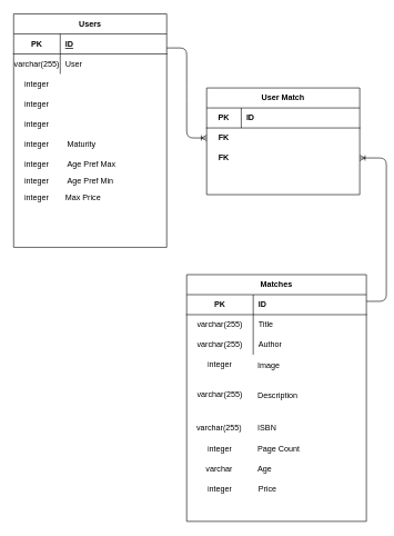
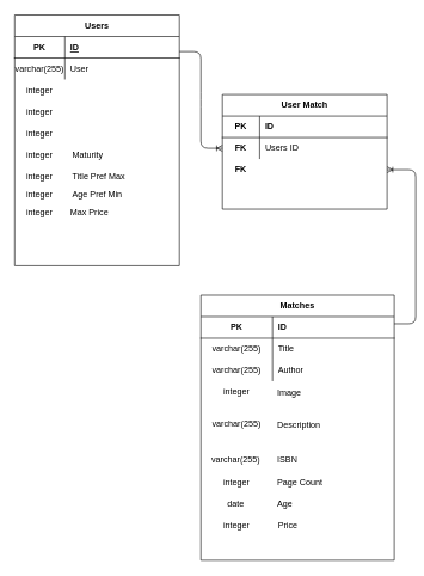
+ <mxCell id="8" value="Users ID" style="shape=partialRectangle;html=1;whiteSpace=wrap;connectable=0;fillColor=none;top=0;left=0;bottom=0;right=0;align=left;spacingLeft=6;overflow=hidden;" parent="6" vertex="1"><mxGeometry x="52" width="178" height="30" as="geometry" /></mxCell>
- <mxCell id="55" value="Age Pref Max" style="shape=partialRectangle;connectable=0;fillColor=none;top=0;left=0;bottom=0;right=0;align=left;spacingLeft=6;overflow=hidden;" vertex="1" parent="53"><mxGeometry x="30" width="150" height="30" as="geometry" /></mxCell>
+ <mxCell id="55" value="Title Pref Max" style="shape=partialRectangle;connectable=0;fillColor=none;top=0;left=0;bottom=0;right=0;align=left;spacingLeft=6;overflow=hidden;" vertex="1" parent="53"><mxGeometry x="30" width="150" height="30" as="geometry" /></mxCell>
- <mxCell id="32" value="varchar" style="shape=partialRectangle;html=1;whiteSpace=wrap;connectable=0;fillColor=none;top=0;left=0;bottom=0;right=0;overflow=hidden;" parent="11" vertex="1"><mxGeometry x="-1" y="267.997" width="100" height="48.684" as="geometry" /></mxCell>
+ <mxCell id="32" value="date" style="shape=partialRectangle;html=1;whiteSpace=wrap;connectable=0;fillColor=none;top=0;left=0;bottom=0;right=0;overflow=hidden;" parent="11" vertex="1"><mxGeometry x="-1" y="267.997" width="100" height="48.684" as="geometry" /></mxCell>
